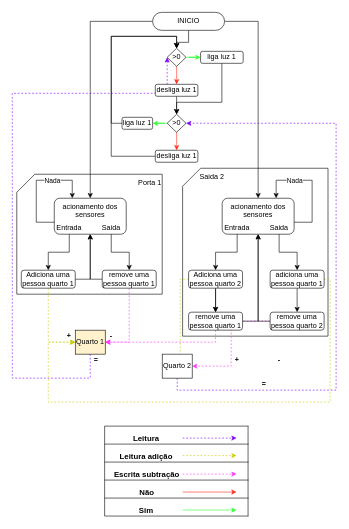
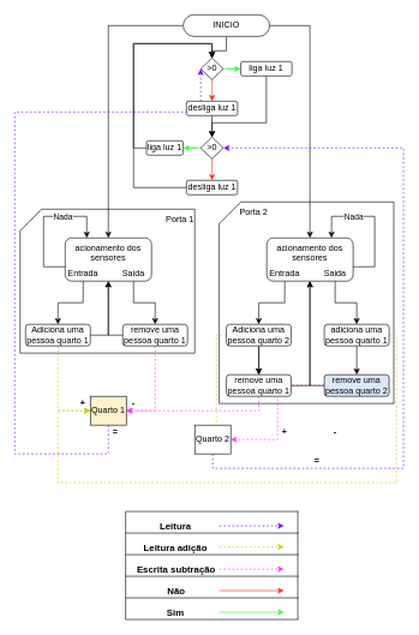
- <mxCell id="2" value="&amp;nbsp; &amp;nbsp; &amp;nbsp; &amp;nbsp; Saida 2" style="shape=card;whiteSpace=wrap;html=1;verticalAlign=top;align=left;" vertex="1" parent="1"><mxGeometry x="304" y="280" width="242.5" height="280" as="geometry" /></mxCell>
+ <mxCell id="2" value="&amp;nbsp; &amp;nbsp; &amp;nbsp; &amp;nbsp; Porta 2" style="shape=card;whiteSpace=wrap;html=1;verticalAlign=top;align=left;" vertex="1" parent="1"><mxGeometry x="304" y="280" width="242.5" height="280" as="geometry" /></mxCell>
- <mxCell id="36" value="remove uma pessoa quarto 2" style="rounded=1;whiteSpace=wrap;html=1;" vertex="1" parent="1"><mxGeometry x="450" y="520" width="90" height="30" as="geometry" /></mxCell>
+ <mxCell id="36" value="remove uma pessoa quarto 2" style="rounded=1;whiteSpace=wrap;html=1;fillColor=#dae8fc;" vertex="1" parent="1"><mxGeometry x="450" y="520" width="90" height="30" as="geometry" /></mxCell>
